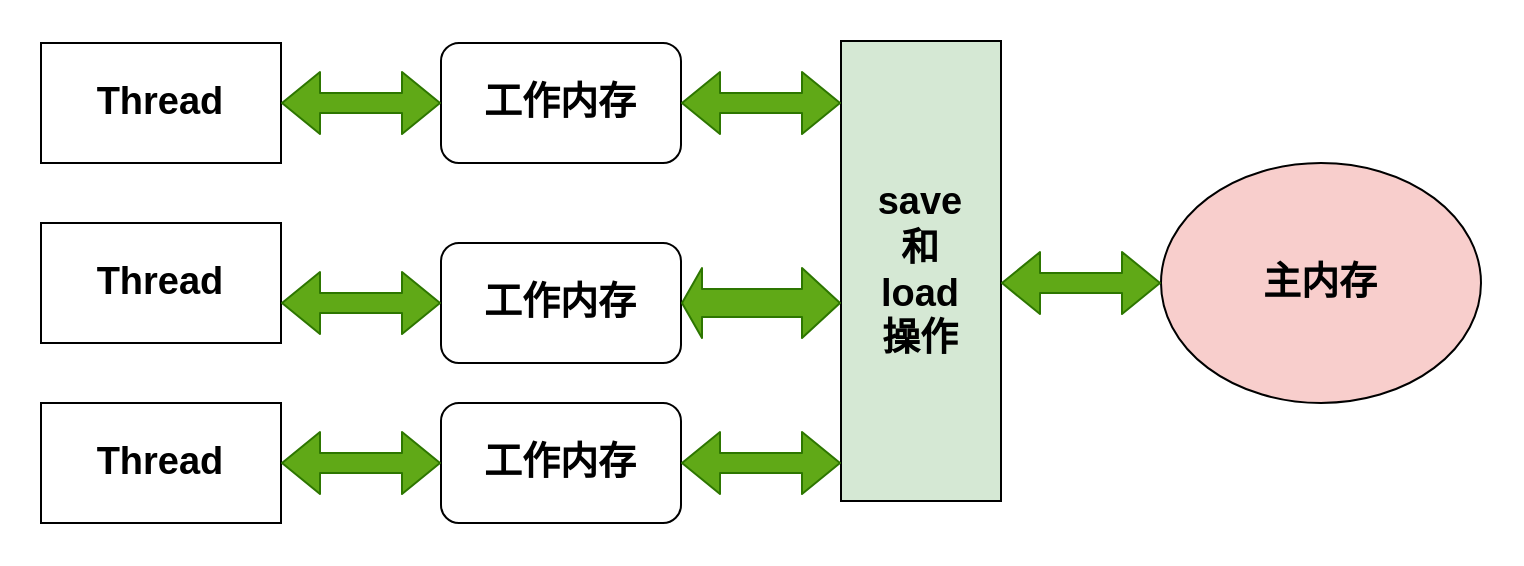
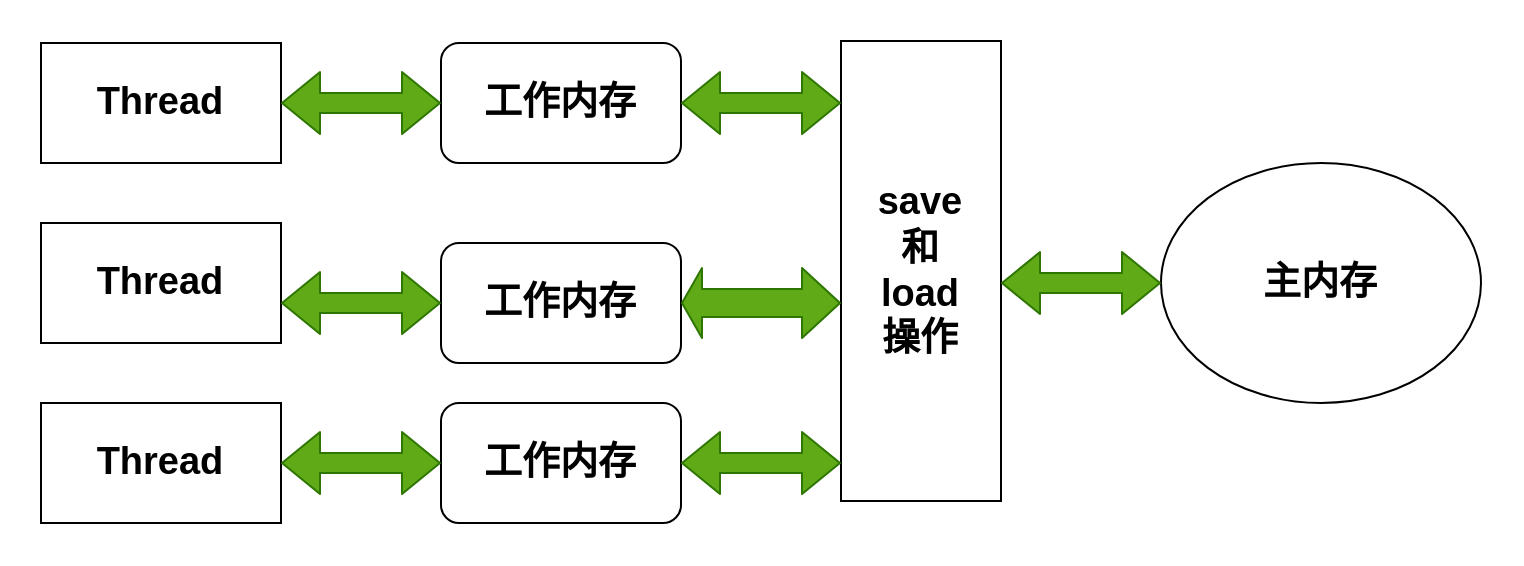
- <mxCell id="9" value="save&lt;br style=&quot;font-size: 19px;&quot;&gt;和&lt;br style=&quot;font-size: 19px;&quot;&gt;load&lt;br style=&quot;font-size: 19px;&quot;&gt;操作" style="rounded=0;whiteSpace=wrap;html=1;fontSize=19;fontStyle=1;fillColor=#d5e8d4;" vertex="1" parent="1"><mxGeometry x="420" y="20" width="80" height="230" as="geometry" /></mxCell>
+ <mxCell id="9" value="save&lt;br style=&quot;font-size: 19px;&quot;&gt;和&lt;br style=&quot;font-size: 19px;&quot;&gt;load&lt;br style=&quot;font-size: 19px;&quot;&gt;操作" style="rounded=0;whiteSpace=wrap;html=1;fontSize=19;fontStyle=1" vertex="1" parent="1"><mxGeometry x="420" y="20" width="80" height="230" as="geometry" /></mxCell>
- <mxCell id="8" value="主内存" style="ellipse;whiteSpace=wrap;html=1;fontSize=19;fontStyle=1;fillColor=#f8cecc;" vertex="1" parent="1"><mxGeometry x="580" y="81" width="160" height="120" as="geometry" /></mxCell>
+ <mxCell id="8" value="主内存" style="ellipse;whiteSpace=wrap;html=1;fontSize=19;fontStyle=1" vertex="1" parent="1"><mxGeometry x="580" y="81" width="160" height="120" as="geometry" /></mxCell>
